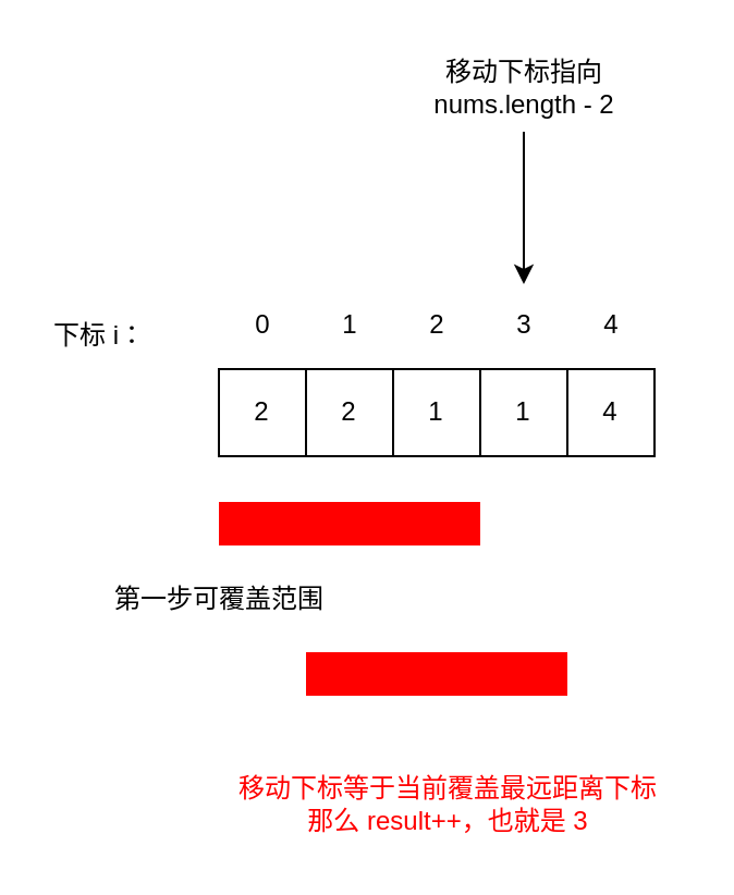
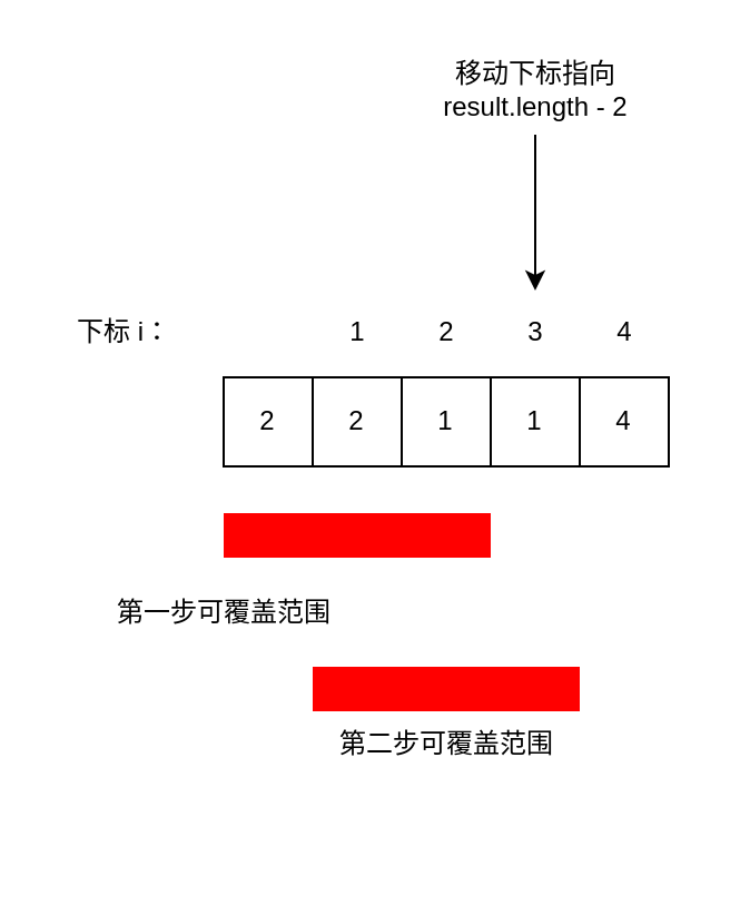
- <mxCell id="19" value="&lt;div&gt;&lt;span style=&quot;background-color: initial;&quot;&gt;移动下标指向&lt;/span&gt;&lt;br&gt;&lt;/div&gt;&lt;div&gt;nums.length - 2&lt;/div&gt;" style="text;html=1;align=center;verticalAlign=middle;resizable=0;points=[];autosize=1;strokeColor=none;fillColor=none;" vertex="1" parent="1"><mxGeometry x="185" y="20" width="110" height="40" as="geometry" /></mxCell>
+ <mxCell id="19" value="&lt;div&gt;&lt;span style=&quot;background-color: initial;&quot;&gt;移动下标指向&lt;/span&gt;&lt;br&gt;&lt;/div&gt;&lt;div&gt;result.length - 2&lt;/div&gt;" style="text;html=1;align=center;verticalAlign=middle;resizable=0;points=[];autosize=1;strokeColor=none;fillColor=none;" vertex="1" parent="1"><mxGeometry x="185" y="20" width="110" height="40" as="geometry" /></mxCell>
- <mxCell id="9" value="0" style="text;html=1;align=center;verticalAlign=middle;resizable=0;points=[];autosize=1;strokeColor=none;fillColor=none;" vertex="1" parent="1"><mxGeometry x="105" y="134" width="30" height="30" as="geometry" /></mxCell>
- <mxCell id="14" value="下标 i：" style="text;html=1;align=center;verticalAlign=middle;resizable=0;points=[];autosize=1;strokeColor=none;fillColor=none;" vertex="1" parent="1"><mxGeometry x="10" y="139" width="70" height="30" as="geometry" /></mxCell>
+ <mxCell id="14" value="下标 i：" style="text;html=1;align=center;verticalAlign=middle;resizable=0;points=[];autosize=1;strokeColor=none;fillColor=none;" vertex="1" parent="1"><mxGeometry x="20" y="134" width="70" height="30" as="geometry" /></mxCell>
+ <mxCell id="16" value="第二步可覆盖范围" style="text;html=1;align=center;verticalAlign=middle;resizable=0;points=[];autosize=1;strokeColor=none;fillColor=none;" vertex="1" parent="1"><mxGeometry x="140" y="319" width="120" height="30" as="geometry" /></mxCell>
- <mxCell id="17" value="移动下标等于当前覆盖最远距离下标&lt;div&gt;那么 result++，也就是 3&lt;/div&gt;" style="text;html=1;align=center;verticalAlign=middle;resizable=0;points=[];autosize=1;strokeColor=none;fillColor=none;fontColor=#FF0000;" vertex="1" parent="1"><mxGeometry x="95" y="349" width="220" height="40" as="geometry" /></mxCell>
